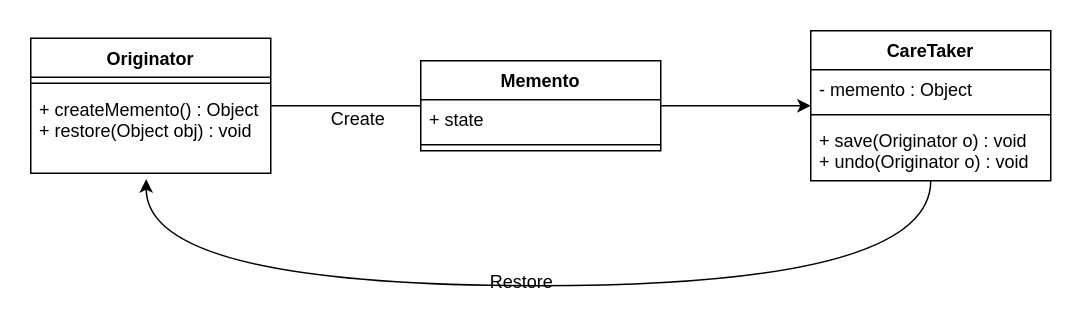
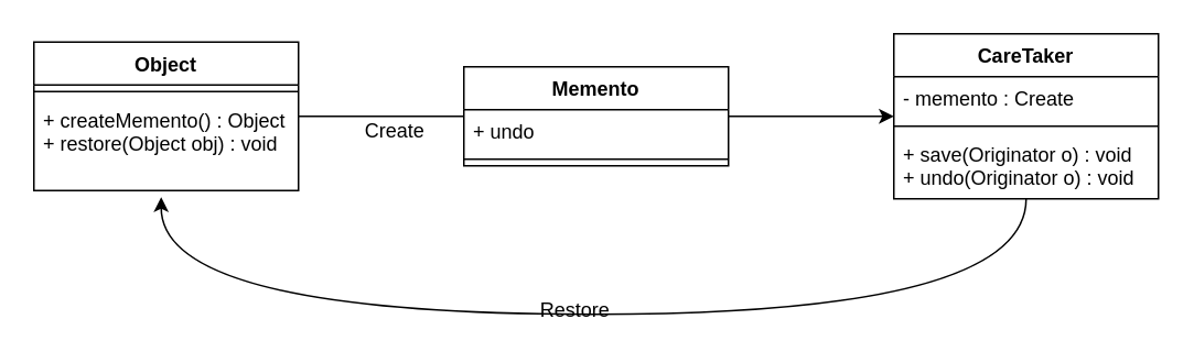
- <mxCell id="8" value="Originator" style="swimlane;fontStyle=1;align=center;verticalAlign=top;childLayout=stackLayout;horizontal=1;startSize=26;horizontalStack=0;resizeParent=1;resizeParentMax=0;resizeLast=0;collapsible=1;marginBottom=0;" vertex="1" parent="1"><mxGeometry x="20" y="25" width="160" height="90" as="geometry"><mxRectangle x="200" y="320" width="90" height="26" as="alternateBounds" /></mxGeometry></mxCell>
+ <mxCell id="8" value="Object" style="swimlane;fontStyle=1;align=center;verticalAlign=top;childLayout=stackLayout;horizontal=1;startSize=26;horizontalStack=0;resizeParent=1;resizeParentMax=0;resizeLast=0;collapsible=1;marginBottom=0;" vertex="1" parent="1"><mxGeometry x="20" y="25" width="160" height="90" as="geometry"><mxRectangle x="200" y="320" width="90" height="26" as="alternateBounds" /></mxGeometry></mxCell>
- <mxCell id="4" value="- memento : Object" style="text;strokeColor=none;fillColor=none;align=left;verticalAlign=top;spacingLeft=4;spacingRight=4;overflow=hidden;rotatable=0;points=[[0,0.5],[1,0.5]];portConstraint=eastwest;" vertex="1" parent="3"><mxGeometry y="26" width="160" height="26" as="geometry" /></mxCell>
+ <mxCell id="4" value="- memento : Create" style="text;strokeColor=none;fillColor=none;align=left;verticalAlign=top;spacingLeft=4;spacingRight=4;overflow=hidden;rotatable=0;points=[[0,0.5],[1,0.5]];portConstraint=eastwest;" vertex="1" parent="3"><mxGeometry y="26" width="160" height="26" as="geometry" /></mxCell>
- <mxCell id="13" value="+ state" style="text;strokeColor=none;fillColor=none;align=left;verticalAlign=top;spacingLeft=4;spacingRight=4;overflow=hidden;rotatable=0;points=[[0,0.5],[1,0.5]];portConstraint=eastwest;" vertex="1" parent="12"><mxGeometry y="26" width="160" height="26" as="geometry" /></mxCell>
+ <mxCell id="13" value="+ undo" style="text;strokeColor=none;fillColor=none;align=left;verticalAlign=top;spacingLeft=4;spacingRight=4;overflow=hidden;rotatable=0;points=[[0,0.5],[1,0.5]];portConstraint=eastwest;" vertex="1" parent="12"><mxGeometry y="26" width="160" height="26" as="geometry" /></mxCell>
